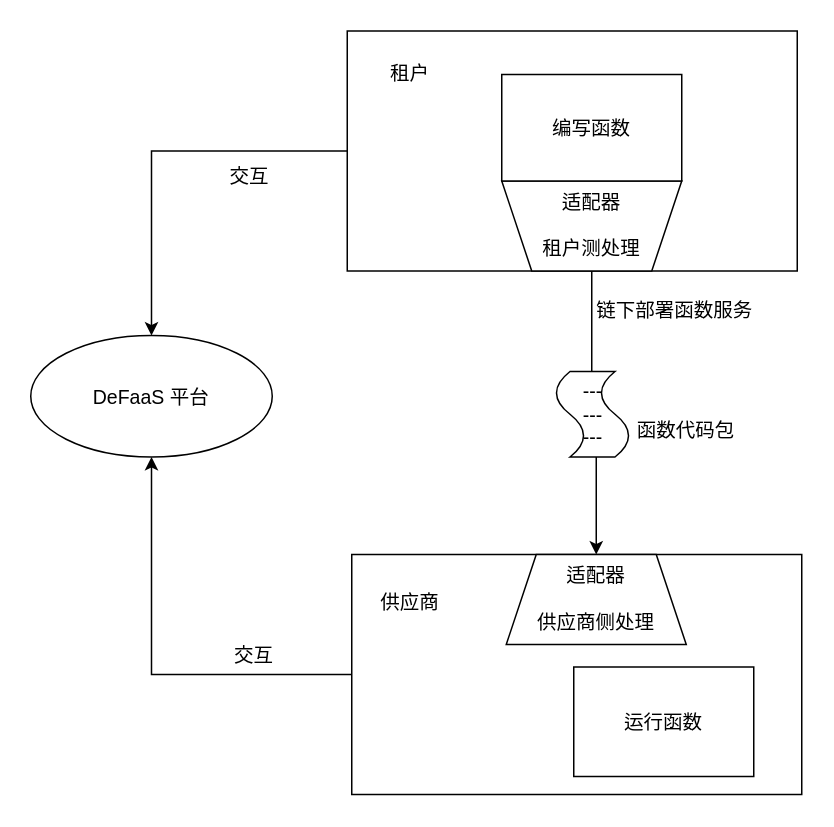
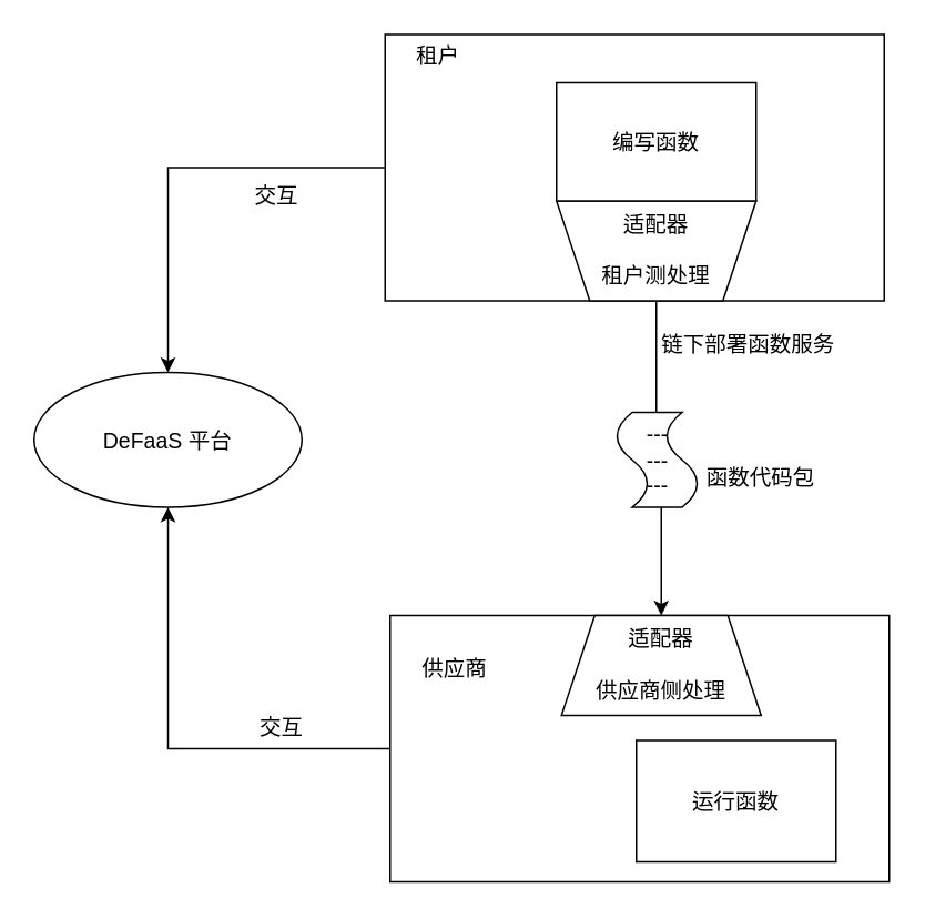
- <mxCell id="11" value="租户" style="text;html=1;strokeColor=none;fillColor=none;align=center;verticalAlign=middle;whiteSpace=wrap;rounded=0;fontSize=13;" vertex="1" parent="1"><mxGeometry x="253" y="38" width="40" height="20" as="geometry" /></mxCell>
+ <mxCell id="11" value="租户" style="text;html=1;strokeColor=none;fillColor=none;align=center;verticalAlign=middle;whiteSpace=wrap;rounded=0;fontSize=13;" vertex="1" parent="1"><mxGeometry x="243" y="23" width="40" height="20" as="geometry" /></mxCell>
